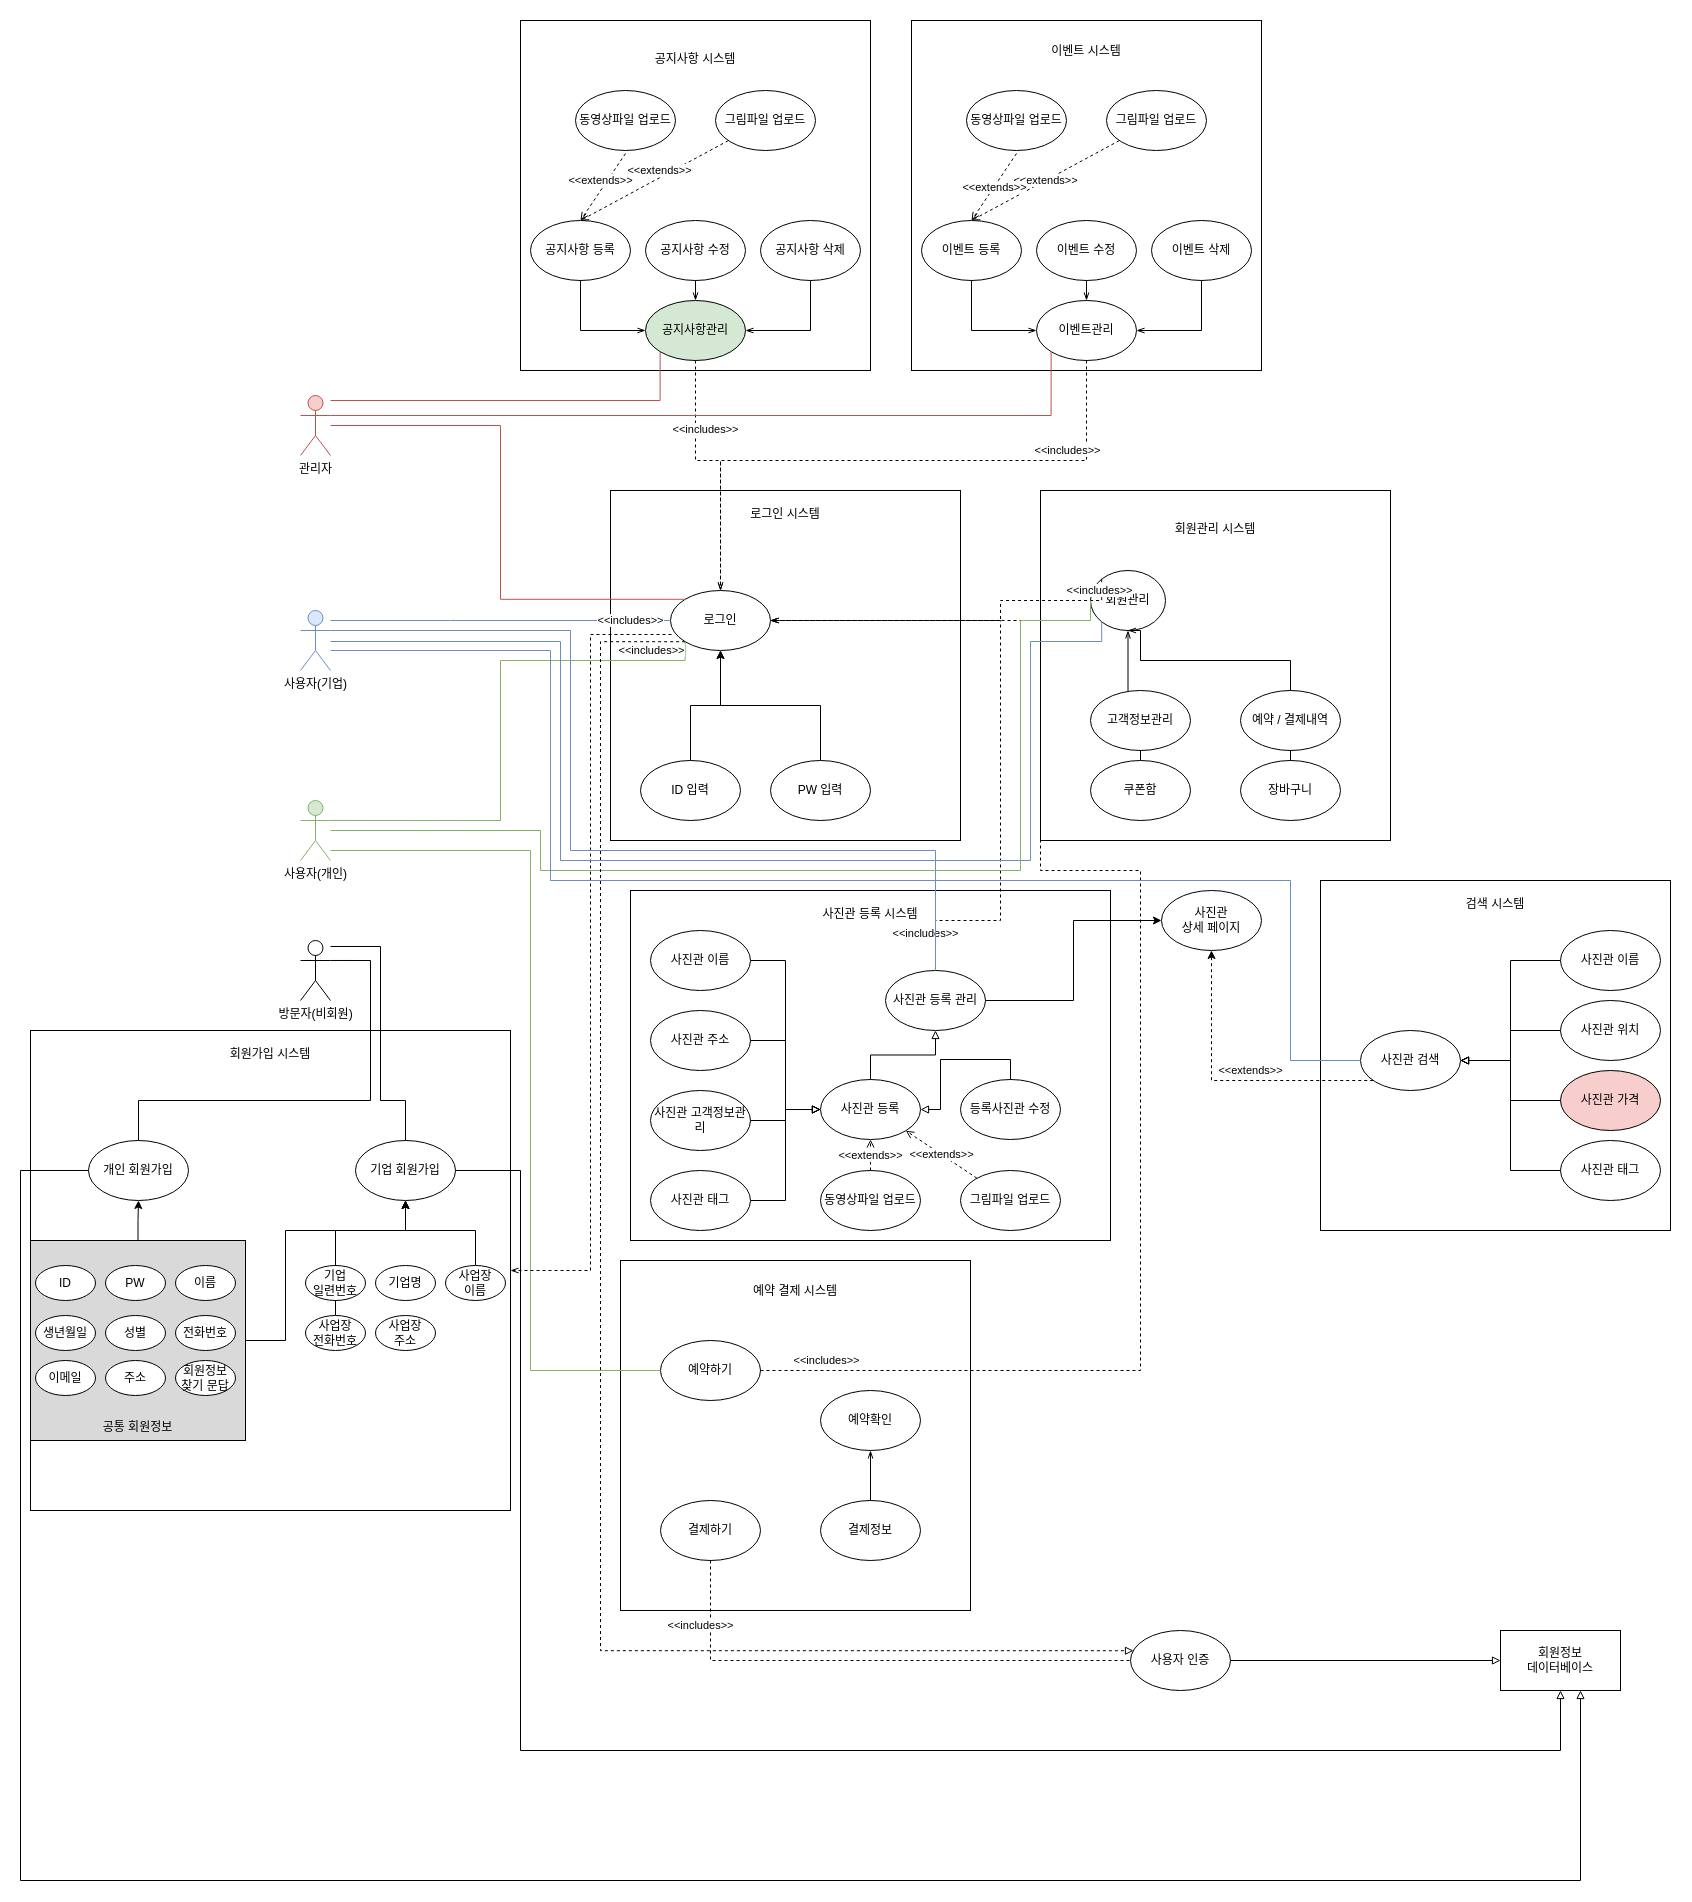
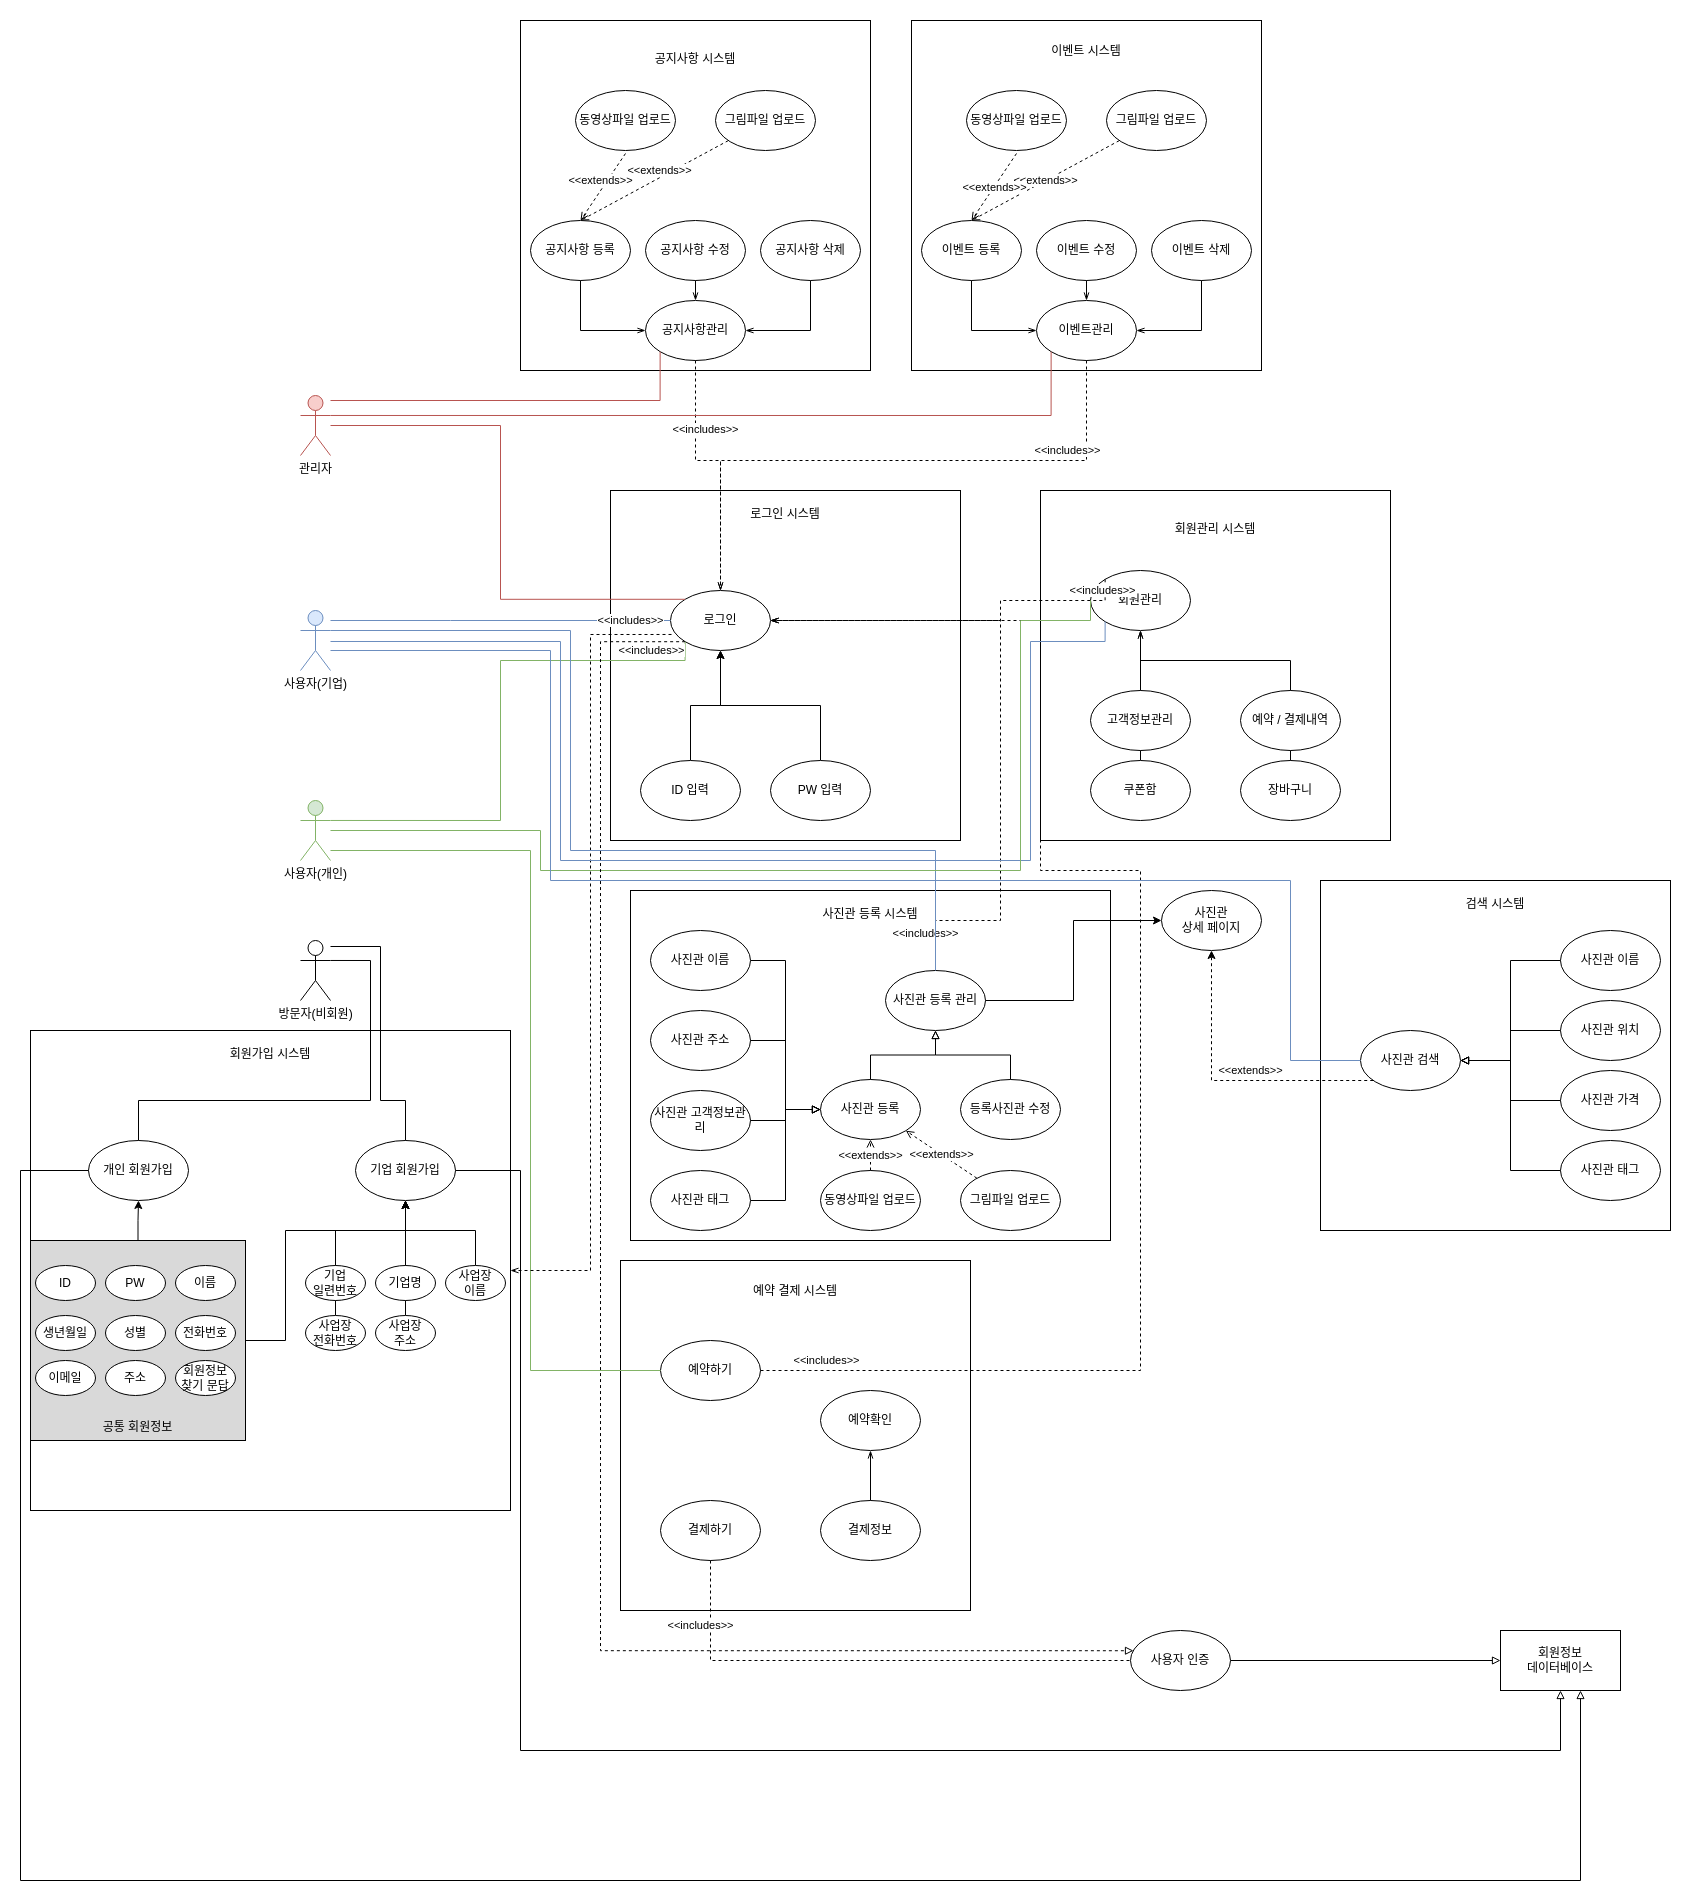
- <mxCell id="106" value="공지사항관리" style="ellipse;whiteSpace=wrap;html=1;fillColor=#d5e8d4;" vertex="1" parent="95"><mxGeometry x="125" y="280" width="100" height="60" as="geometry" /></mxCell>
+ <mxCell id="106" value="공지사항관리" style="ellipse;whiteSpace=wrap;html=1;" vertex="1" parent="95"><mxGeometry x="125" y="280" width="100" height="60" as="geometry" /></mxCell>
- <mxCell id="51" value="회원관리" style="ellipse;whiteSpace=wrap;html=1;" vertex="1" parent="47"><mxGeometry x="50" y="80" width="75" height="60" as="geometry" /></mxCell>
+ <mxCell id="51" value="회원관리" style="ellipse;whiteSpace=wrap;html=1;" vertex="1" parent="47"><mxGeometry x="50" y="80" width="100" height="60" as="geometry" /></mxCell>
- <mxCell id="85" style="edgeStyle=orthogonalEdgeStyle;rounded=0;orthogonalLoop=1;jettySize=auto;html=1;exitX=0.5;exitY=0;exitDx=0;exitDy=0;endArrow=block;endFill=0;" edge="1" parent="75" source="82" target="77"><mxGeometry x="130" as="geometry" /></mxCell>
+ <mxCell id="85" style="edgeStyle=orthogonalEdgeStyle;rounded=0;orthogonalLoop=1;jettySize=auto;html=1;exitX=0.5;exitY=0;exitDx=0;exitDy=0;entryX=0.5;entryY=1;entryDx=0;entryDy=0;endArrow=block;endFill=0;" edge="1" parent="75" source="82" target="83"><mxGeometry x="130" as="geometry" /></mxCell>
- <mxCell id="67" value="사진관 가격" style="ellipse;whiteSpace=wrap;html=1;fillColor=#f8cecc;" vertex="1" parent="62"><mxGeometry x="240" y="190" width="100" height="60" as="geometry" /></mxCell>
+ <mxCell id="67" value="사진관 가격" style="ellipse;whiteSpace=wrap;html=1;" vertex="1" parent="62"><mxGeometry x="240" y="190" width="100" height="60" as="geometry" /></mxCell>
+ <mxCell id="25" style="edgeStyle=orthogonalEdgeStyle;rounded=0;orthogonalLoop=1;jettySize=auto;html=1;exitX=0.5;exitY=0;exitDx=0;exitDy=0;entryX=0.5;entryY=1;entryDx=0;entryDy=0;" edge="1" parent="9" source="26" target="14"><mxGeometry relative="1" as="geometry" /></mxCell>
